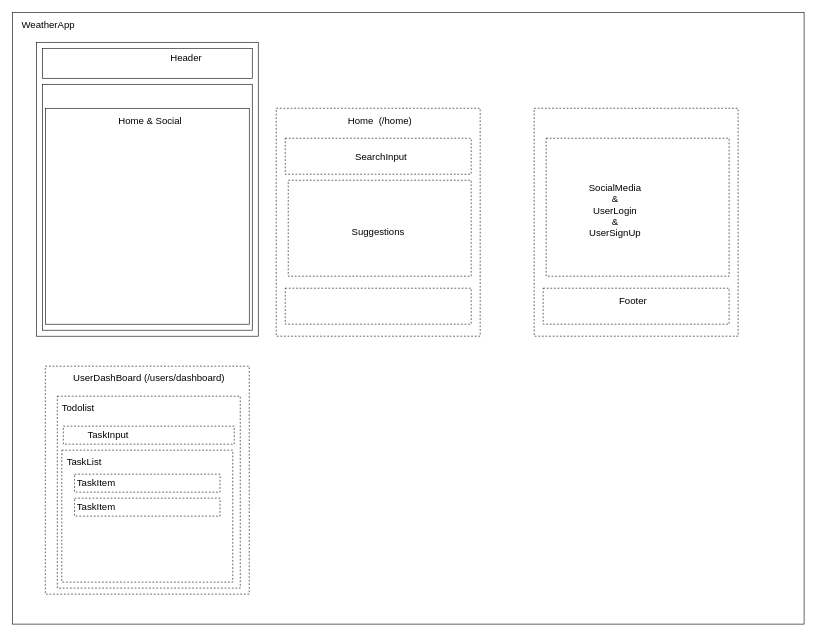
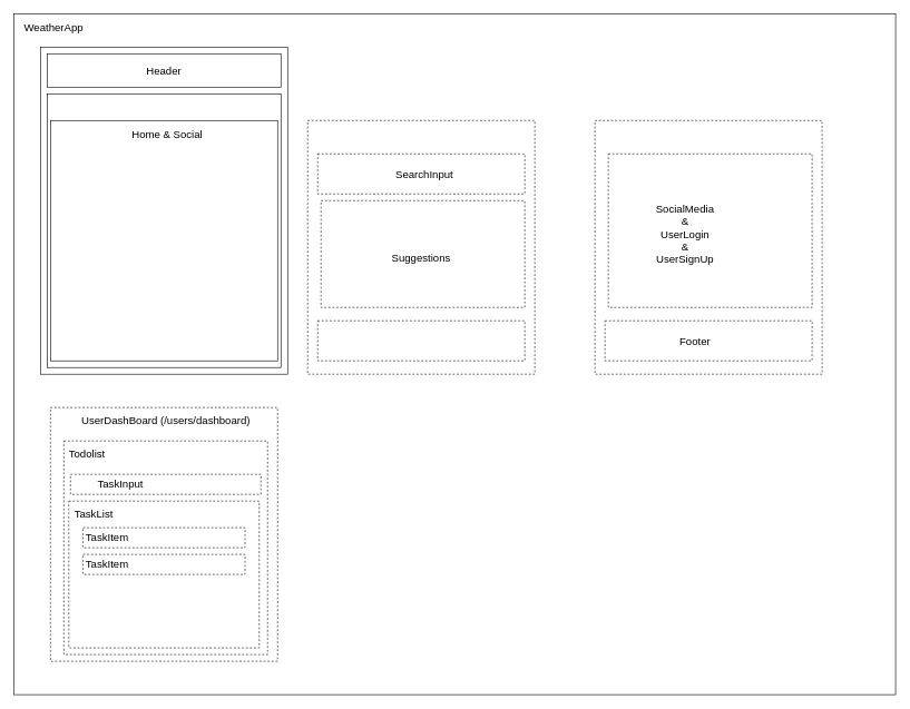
- <mxCell id="6" value="Header" style="text;html=1;strokeColor=none;fillColor=none;align=center;verticalAlign=middle;whiteSpace=wrap;rounded=0;fontSize=16;" vertex="1" parent="1"><mxGeometry x="290" y="85" width="40" height="20" as="geometry" /></mxCell>
+ <mxCell id="6" value="Header" style="text;html=1;strokeColor=none;fillColor=none;align=center;verticalAlign=middle;whiteSpace=wrap;rounded=0;fontSize=16;" vertex="1" parent="1"><mxGeometry x="225" y="95" width="40" height="20" as="geometry" /></mxCell>
- <mxCell id="11" value="Home&amp;nbsp; (/home)" style="text;html=1;strokeColor=none;fillColor=none;align=center;verticalAlign=middle;whiteSpace=wrap;rounded=0;fontSize=16;" vertex="1" parent="1"><mxGeometry x="472.5" y="190" width="320" height="20" as="geometry" /></mxCell>
- <mxCell id="21" value="Footer" style="text;html=1;strokeColor=none;fillColor=none;align=center;verticalAlign=middle;whiteSpace=wrap;rounded=0;fontSize=16;" vertex="1" parent="1"><mxGeometry x="1035" y="490" width="40" height="20" as="geometry" /></mxCell>
+ <mxCell id="21" value="Footer" style="text;html=1;strokeColor=none;fillColor=none;align=center;verticalAlign=middle;whiteSpace=wrap;rounded=0;fontSize=16;" vertex="1" parent="1"><mxGeometry x="1020" y="500" width="40" height="20" as="geometry" /></mxCell>
